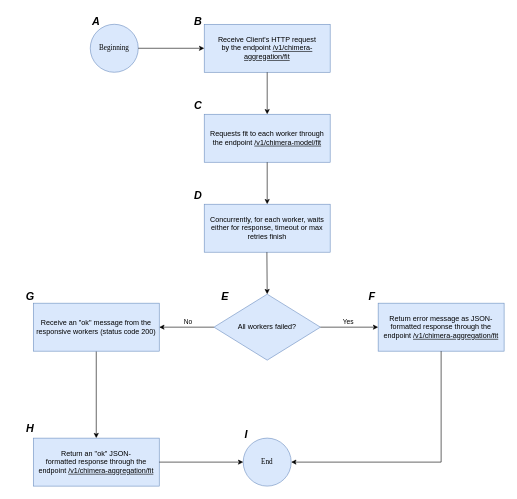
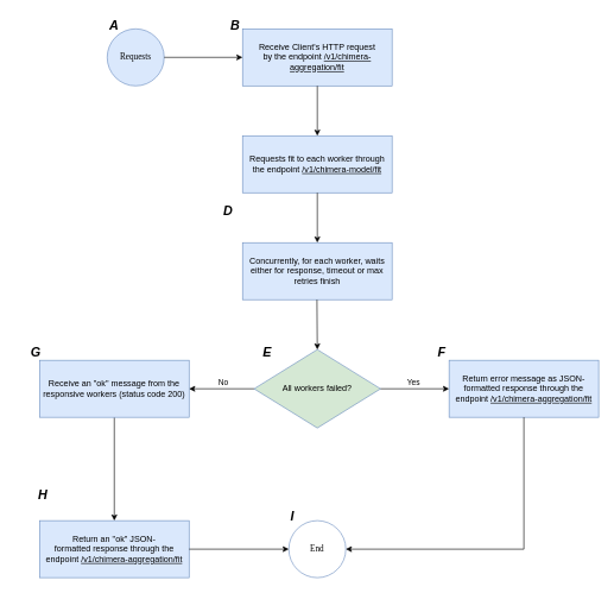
- <mxCell id="2" value="&lt;font face=&quot;Verdana&quot;&gt;Beginning&lt;/font&gt;" style="ellipse;whiteSpace=wrap;html=1;aspect=fixed;fillColor=#dae8fc;strokeColor=#6c8ebf;" parent="1" vertex="1"><mxGeometry x="150" y="40" width="80" height="80" as="geometry" /></mxCell>
+ <mxCell id="2" value="&lt;font face=&quot;Verdana&quot;&gt;Requests&lt;/font&gt;" style="ellipse;whiteSpace=wrap;html=1;aspect=fixed;fillColor=#dae8fc;strokeColor=#6c8ebf;" parent="1" vertex="1"><mxGeometry x="150" y="40" width="80" height="80" as="geometry" /></mxCell>
- <mxCell id="24" value="&lt;font face=&quot;Helvetica&quot; style=&quot;font-size: 18px;&quot;&gt;&lt;i style=&quot;&quot;&gt;&lt;b style=&quot;&quot;&gt;C&lt;/b&gt;&lt;/i&gt;&lt;/font&gt;" style="text;html=1;align=center;verticalAlign=middle;whiteSpace=wrap;rounded=0;" parent="1" vertex="1"><mxGeometry x="300" y="160" width="60" height="30" as="geometry" /></mxCell>
- <mxCell id="25" value="&lt;font face=&quot;Helvetica&quot; style=&quot;font-size: 18px;&quot;&gt;&lt;i style=&quot;&quot;&gt;&lt;b style=&quot;&quot;&gt;D&lt;/b&gt;&lt;/i&gt;&lt;/font&gt;" style="text;html=1;align=center;verticalAlign=middle;whiteSpace=wrap;rounded=0;" parent="1" vertex="1"><mxGeometry x="300" y="310" width="60" height="30" as="geometry" /></mxCell>
+ <mxCell id="25" value="&lt;font face=&quot;Helvetica&quot; style=&quot;font-size: 18px;&quot;&gt;&lt;i style=&quot;&quot;&gt;&lt;b style=&quot;&quot;&gt;D&lt;/b&gt;&lt;/i&gt;&lt;/font&gt;" style="text;html=1;align=center;verticalAlign=middle;whiteSpace=wrap;rounded=0;" parent="1" vertex="1"><mxGeometry x="290" y="280" width="60" height="30" as="geometry" /></mxCell>
- <mxCell id="12" value="All workers failed?" style="rhombus;whiteSpace=wrap;html=1;fillColor=#dae8fc;strokeColor=#6c8ebf;" parent="1" vertex="1"><mxGeometry x="356.25" y="490" width="177.5" height="110" as="geometry" /></mxCell>
+ <mxCell id="12" value="All workers failed?" style="rhombus;whiteSpace=wrap;html=1;fillColor=#d5e8d4;strokeColor=#6c8ebf;" parent="1" vertex="1"><mxGeometry x="356.25" y="490" width="177.5" height="110" as="geometry" /></mxCell>
- <mxCell id="29" value="&lt;font face=&quot;Helvetica&quot; style=&quot;font-size: 18px;&quot;&gt;&lt;i style=&quot;&quot;&gt;&lt;b style=&quot;&quot;&gt;H&lt;/b&gt;&lt;/i&gt;&lt;/font&gt;" style="text;html=1;align=center;verticalAlign=middle;whiteSpace=wrap;rounded=0;" vertex="1" parent="1"><mxGeometry x="20" y="700" width="60" height="30" as="geometry" /></mxCell>
+ <mxCell id="29" value="&lt;font face=&quot;Helvetica&quot; style=&quot;font-size: 18px;&quot;&gt;&lt;i style=&quot;&quot;&gt;&lt;b style=&quot;&quot;&gt;H&lt;/b&gt;&lt;/i&gt;&lt;/font&gt;" style="text;html=1;align=center;verticalAlign=middle;whiteSpace=wrap;rounded=0;" vertex="1" parent="1"><mxGeometry x="30" y="680" width="60" height="30" as="geometry" /></mxCell>
- <mxCell id="20" value="&lt;font face=&quot;Verdana&quot;&gt;End&lt;/font&gt;" style="ellipse;whiteSpace=wrap;html=1;aspect=fixed;fillColor=#dae8fc;strokeColor=#6c8ebf;" parent="1" vertex="1"><mxGeometry x="405" y="730" width="80" height="80" as="geometry" /></mxCell>
+ <mxCell id="20" value="&lt;font face=&quot;Verdana&quot;&gt;End&lt;/font&gt;" style="ellipse;whiteSpace=wrap;html=1;aspect=fixed;fillColor=#ffffff;strokeColor=#6c8ebf;" parent="1" vertex="1"><mxGeometry x="405" y="730" width="80" height="80" as="geometry" /></mxCell>
